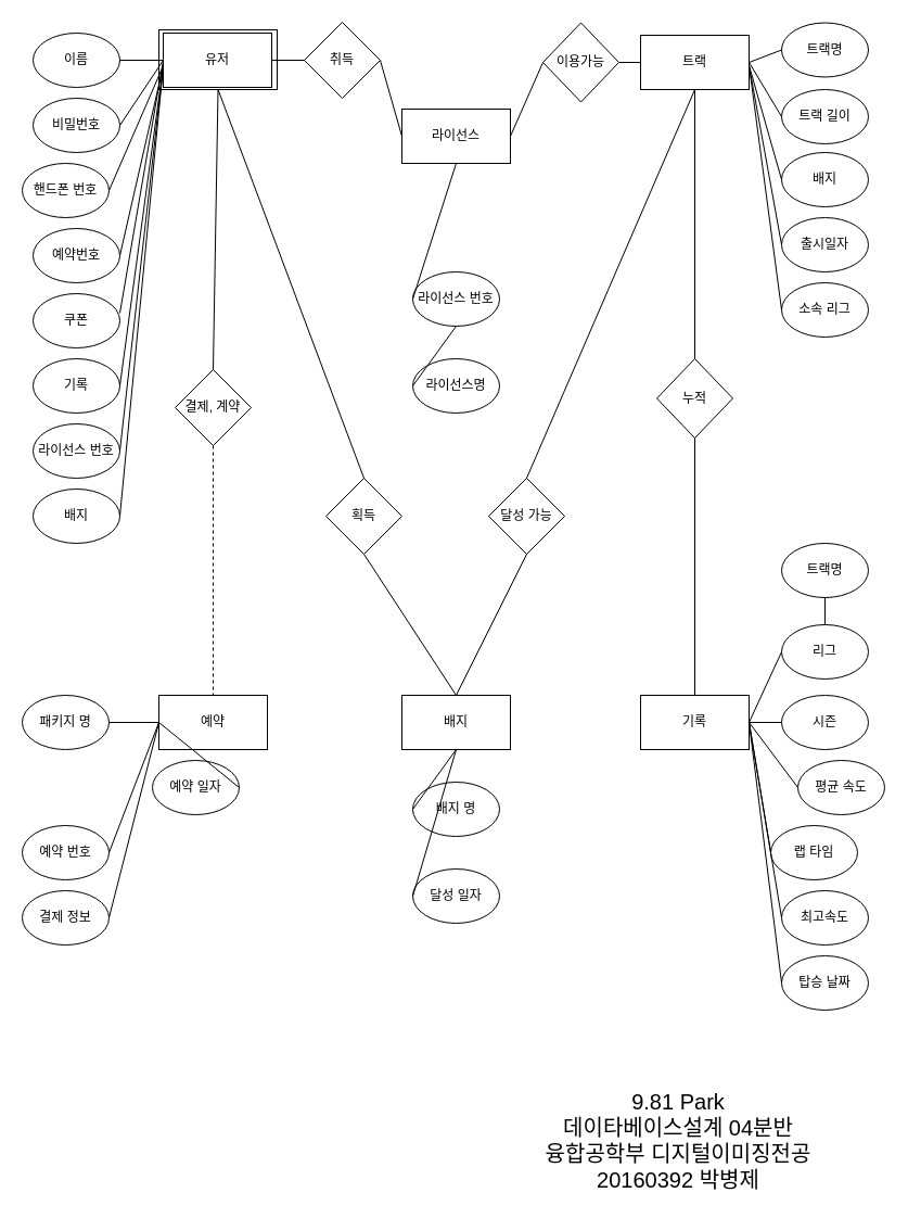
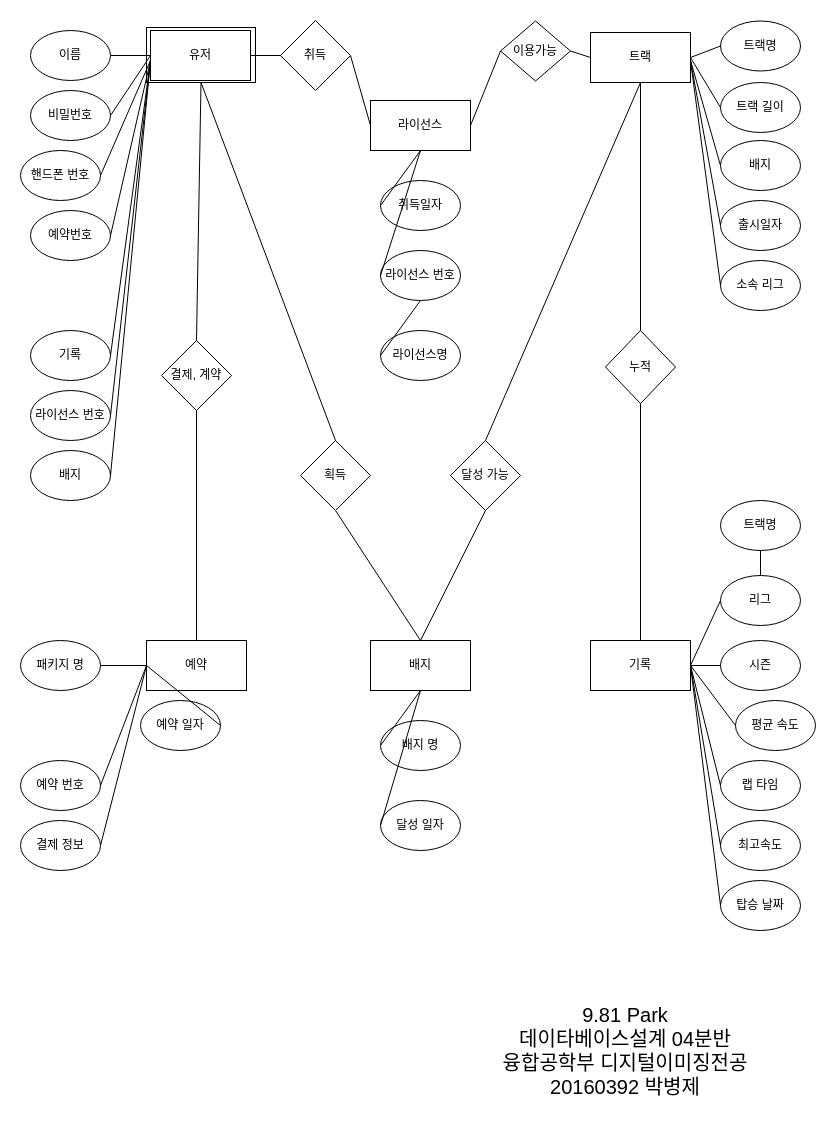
- <mxCell id="17" value="이용가능" style="rhombus;whiteSpace=wrap;html=1;" parent="1" vertex="1"><mxGeometry x="500" y="20.5" width="70" height="73" as="geometry" /></mxCell>
+ <mxCell id="17" value="이용가능" style="rhombus;whiteSpace=wrap;html=1;" parent="1" vertex="1"><mxGeometry x="500" y="20.5" width="70" height="60" as="geometry" /></mxCell>
+ <mxCell id="44" value="" style="endArrow=none;html=1;exitX=0.5;exitY=1;exitDx=0;exitDy=0;entryX=0;entryY=0.5;entryDx=0;entryDy=0;" parent="1" source="11" target="12" edge="1"><mxGeometry width="50" height="50" relative="1" as="geometry"><mxPoint x="700" y="67" as="sourcePoint" /><mxPoint x="730" y="55.5" as="targetPoint" /></mxGeometry></mxCell>
- <mxCell id="31" value="" style="endArrow=none;html=1;exitX=1;exitY=0.36;exitDx=0;exitDy=0;exitPerimeter=0;entryX=0;entryY=0.5;entryDx=0;entryDy=0;" parent="1" source="8" target="3" edge="1"><mxGeometry width="50" height="50" relative="1" as="geometry"><mxPoint x="120" y="245" as="sourcePoint" /><mxPoint x="160" y="70" as="targetPoint" /></mxGeometry></mxCell>
+ <mxCell id="12" value="취득일자" style="ellipse;whiteSpace=wrap;html=1;" parent="1" vertex="1"><mxGeometry x="380" y="180" width="80" height="50" as="geometry" /></mxCell>
- <mxCell id="8" value="쿠폰" style="ellipse;whiteSpace=wrap;html=1;" parent="1" vertex="1"><mxGeometry x="30" y="270" width="80" height="50" as="geometry" /></mxCell>
- <mxCell id="71" value="" style="endArrow=none;html=1;entryX=0.5;entryY=0;entryDx=0;entryDy=0;exitX=0.5;exitY=1;exitDx=0;exitDy=0;dashed=1;" parent="1" source="65" target="59" edge="1"><mxGeometry width="50" height="50" relative="1" as="geometry"><mxPoint x="156" y="675" as="sourcePoint" /><mxPoint x="110" y="855" as="targetPoint" /></mxGeometry></mxCell>
+ <mxCell id="71" value="" style="endArrow=none;html=1;entryX=0.5;entryY=0;entryDx=0;entryDy=0;exitX=0.5;exitY=1;exitDx=0;exitDy=0;" parent="1" source="65" target="59" edge="1"><mxGeometry width="50" height="50" relative="1" as="geometry"><mxPoint x="156" y="675" as="sourcePoint" /><mxPoint x="110" y="855" as="targetPoint" /></mxGeometry></mxCell>
- <mxCell id="23" value="랩 타임" style="ellipse;whiteSpace=wrap;html=1;" parent="1" vertex="1"><mxGeometry x="710" y="760" width="80" height="50" as="geometry" /></mxCell>
+ <mxCell id="23" value="랩 타임" style="ellipse;whiteSpace=wrap;html=1;" parent="1" vertex="1"><mxGeometry x="720" y="760" width="80" height="50" as="geometry" /></mxCell>
